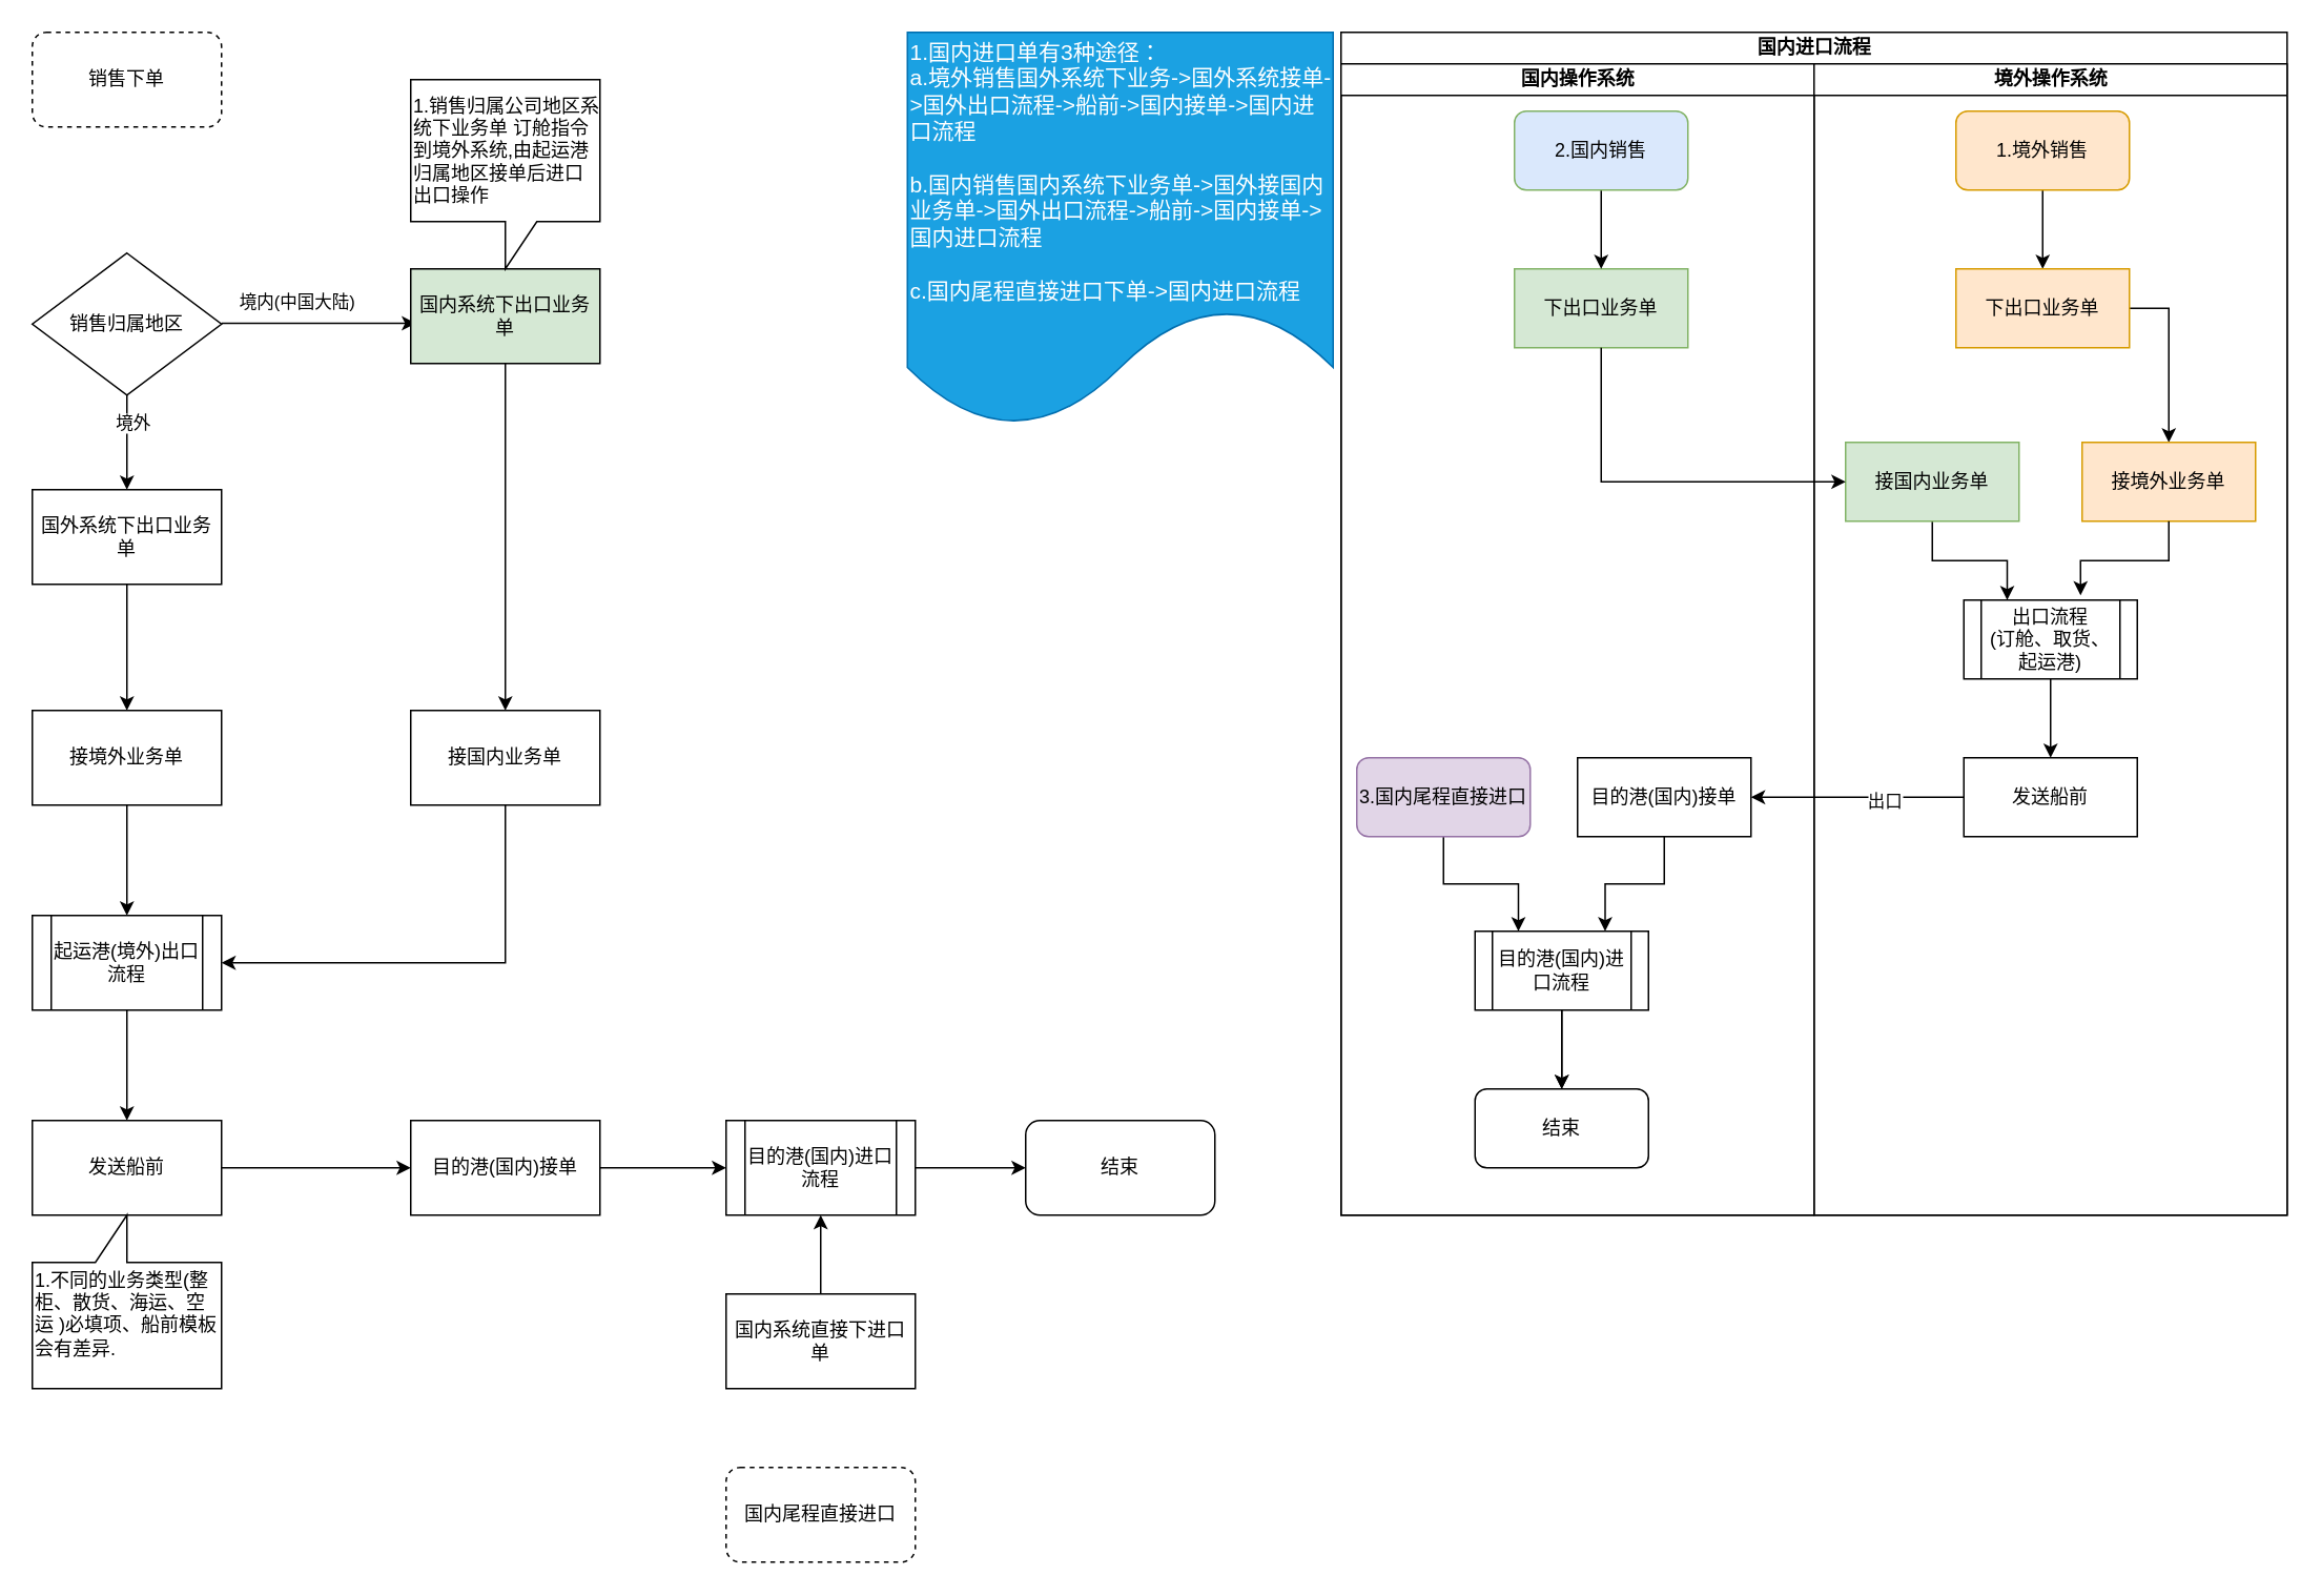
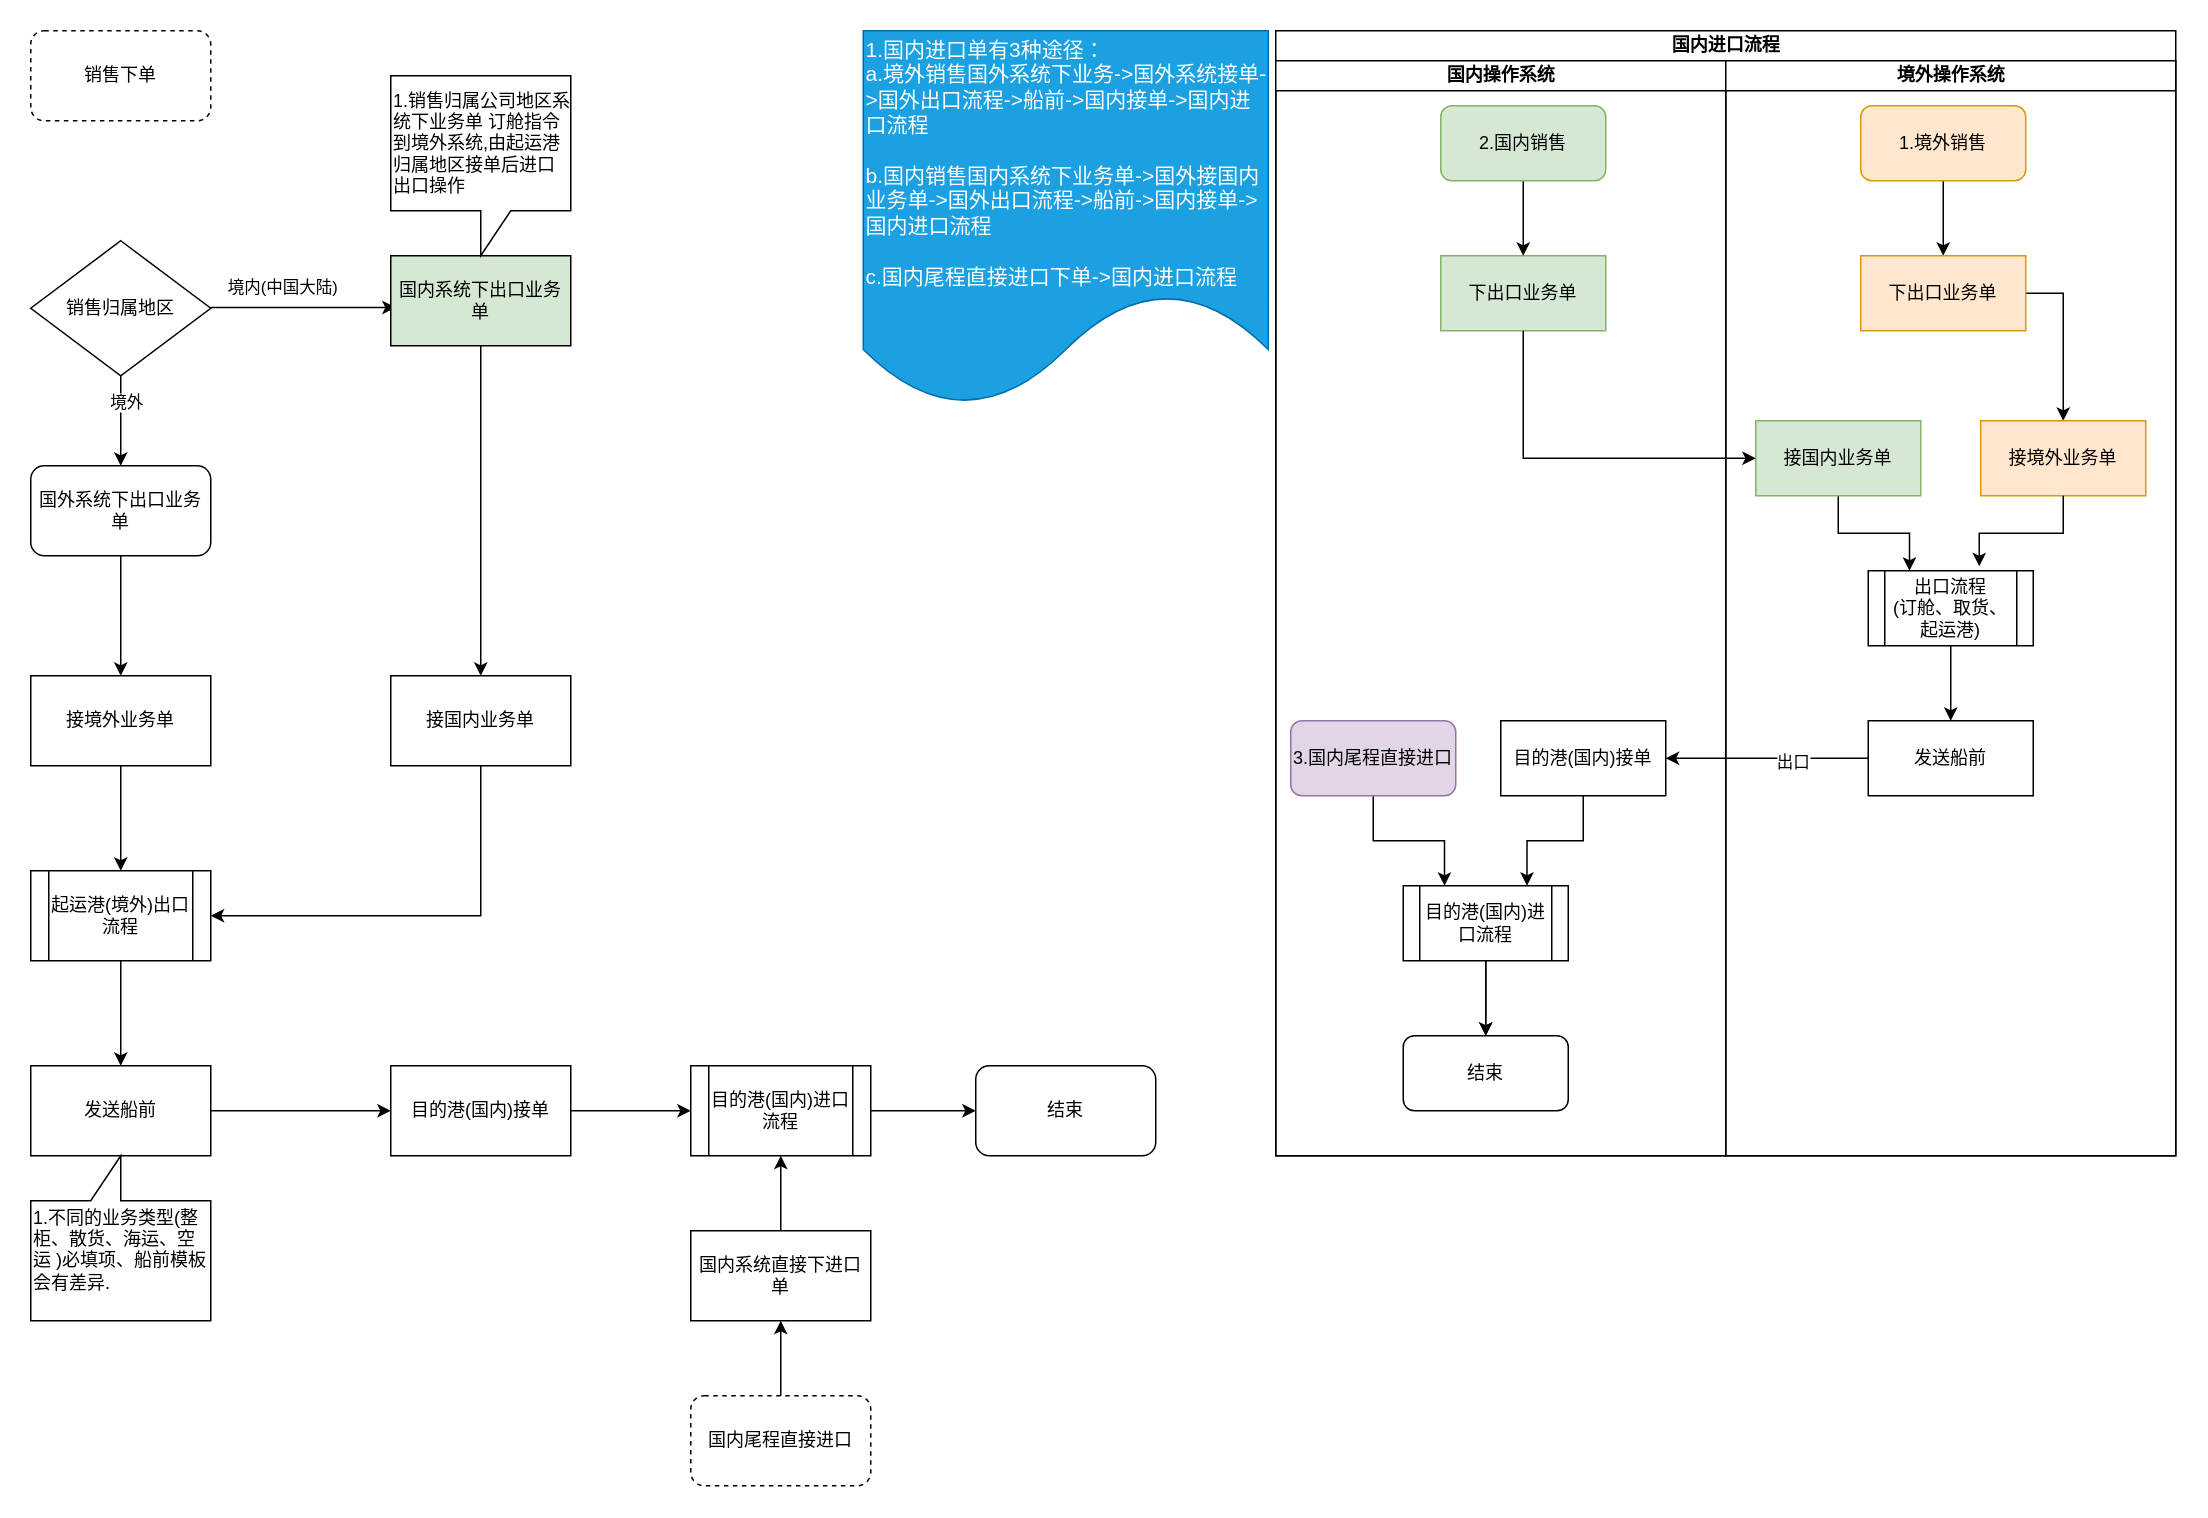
- <mxCell id="33" value="2.国内销售" style="rounded=1;whiteSpace=wrap;html=1;fillColor=#dae8fc;strokeColor=#82b366;" parent="30" vertex="1"><mxGeometry x="110" y="30" width="110" height="50" as="geometry" /></mxCell>
+ <mxCell id="33" value="2.国内销售" style="rounded=1;whiteSpace=wrap;html=1;fillColor=#d5e8d4;strokeColor=#82b366;" parent="30" vertex="1"><mxGeometry x="110" y="30" width="110" height="50" as="geometry" /></mxCell>
- <mxCell id="59" value="国外系统下出口业务单" style="rounded=0;whiteSpace=wrap;html=1;" parent="1" vertex="1"><mxGeometry x="20" y="310" width="120" height="60" as="geometry" /></mxCell>
+ <mxCell id="59" value="国外系统下出口业务单" style="whiteSpace=wrap;html=1;rounded=1;" parent="1" vertex="1"><mxGeometry x="20" y="310" width="120" height="60" as="geometry" /></mxCell>
+ <mxCell id="24" value="" style="edgeStyle=orthogonalEdgeStyle;rounded=0;orthogonalLoop=1;jettySize=auto;html=1;" parent="1" source="25" target="27" edge="1"><mxGeometry relative="1" as="geometry" /></mxCell>
